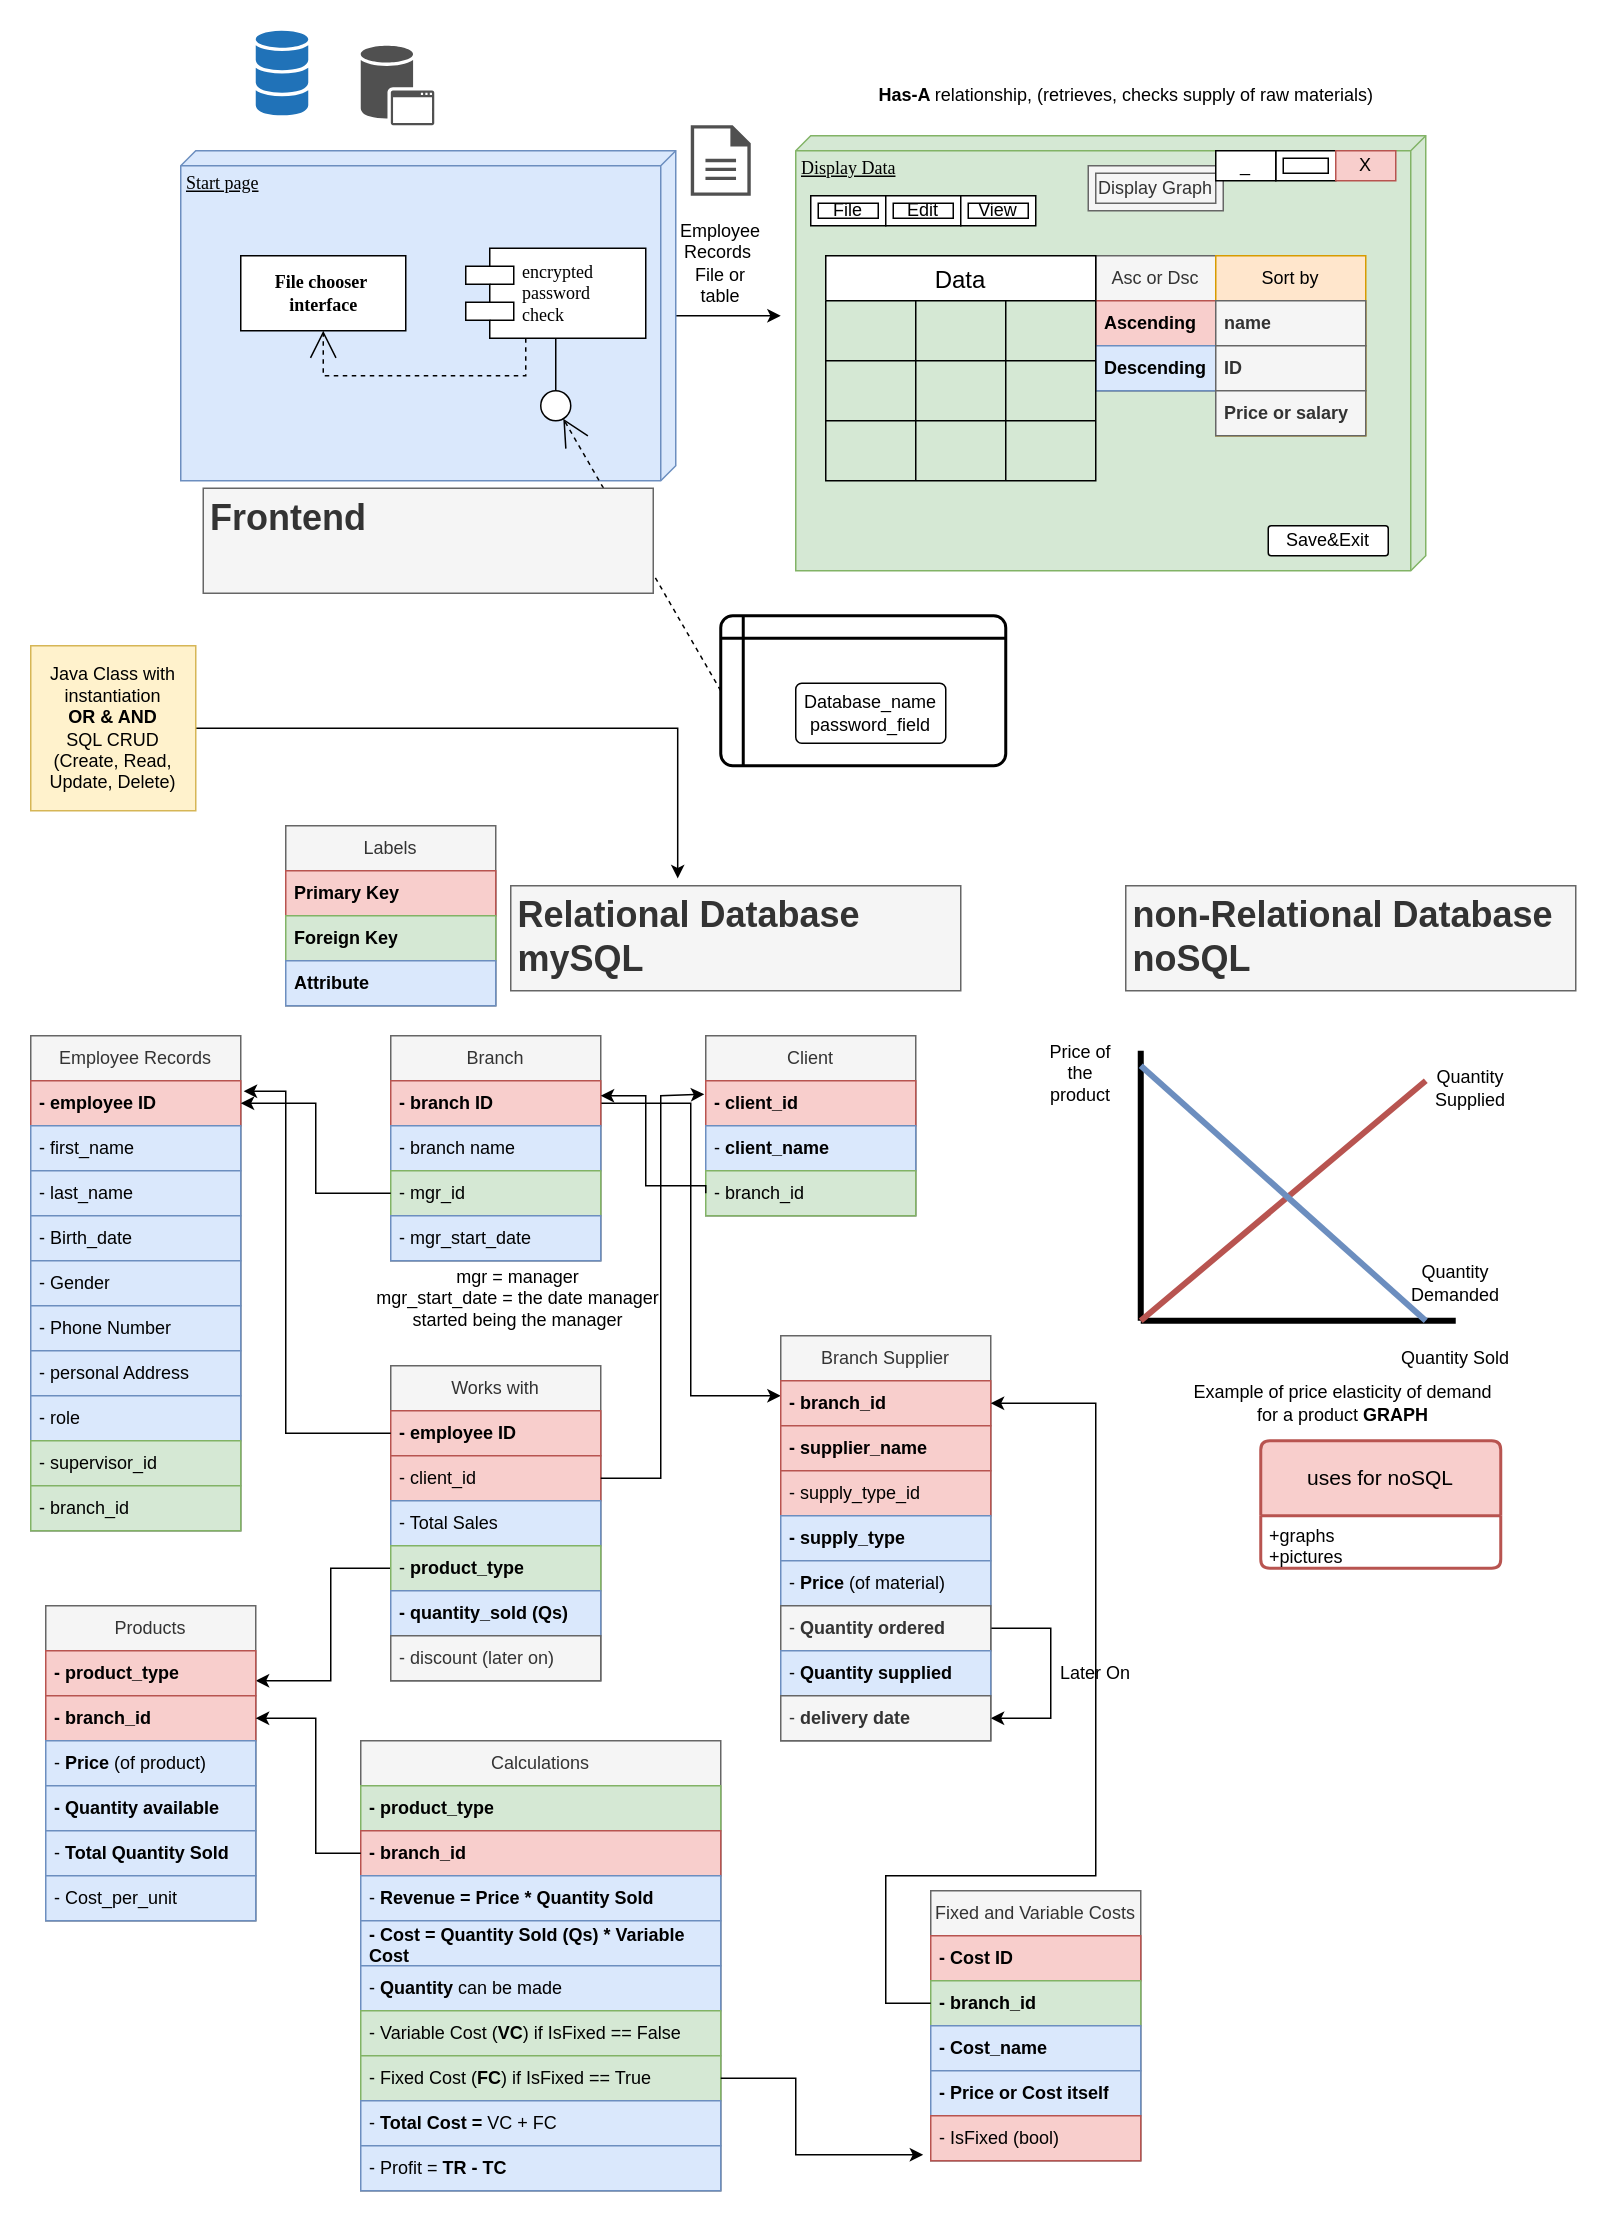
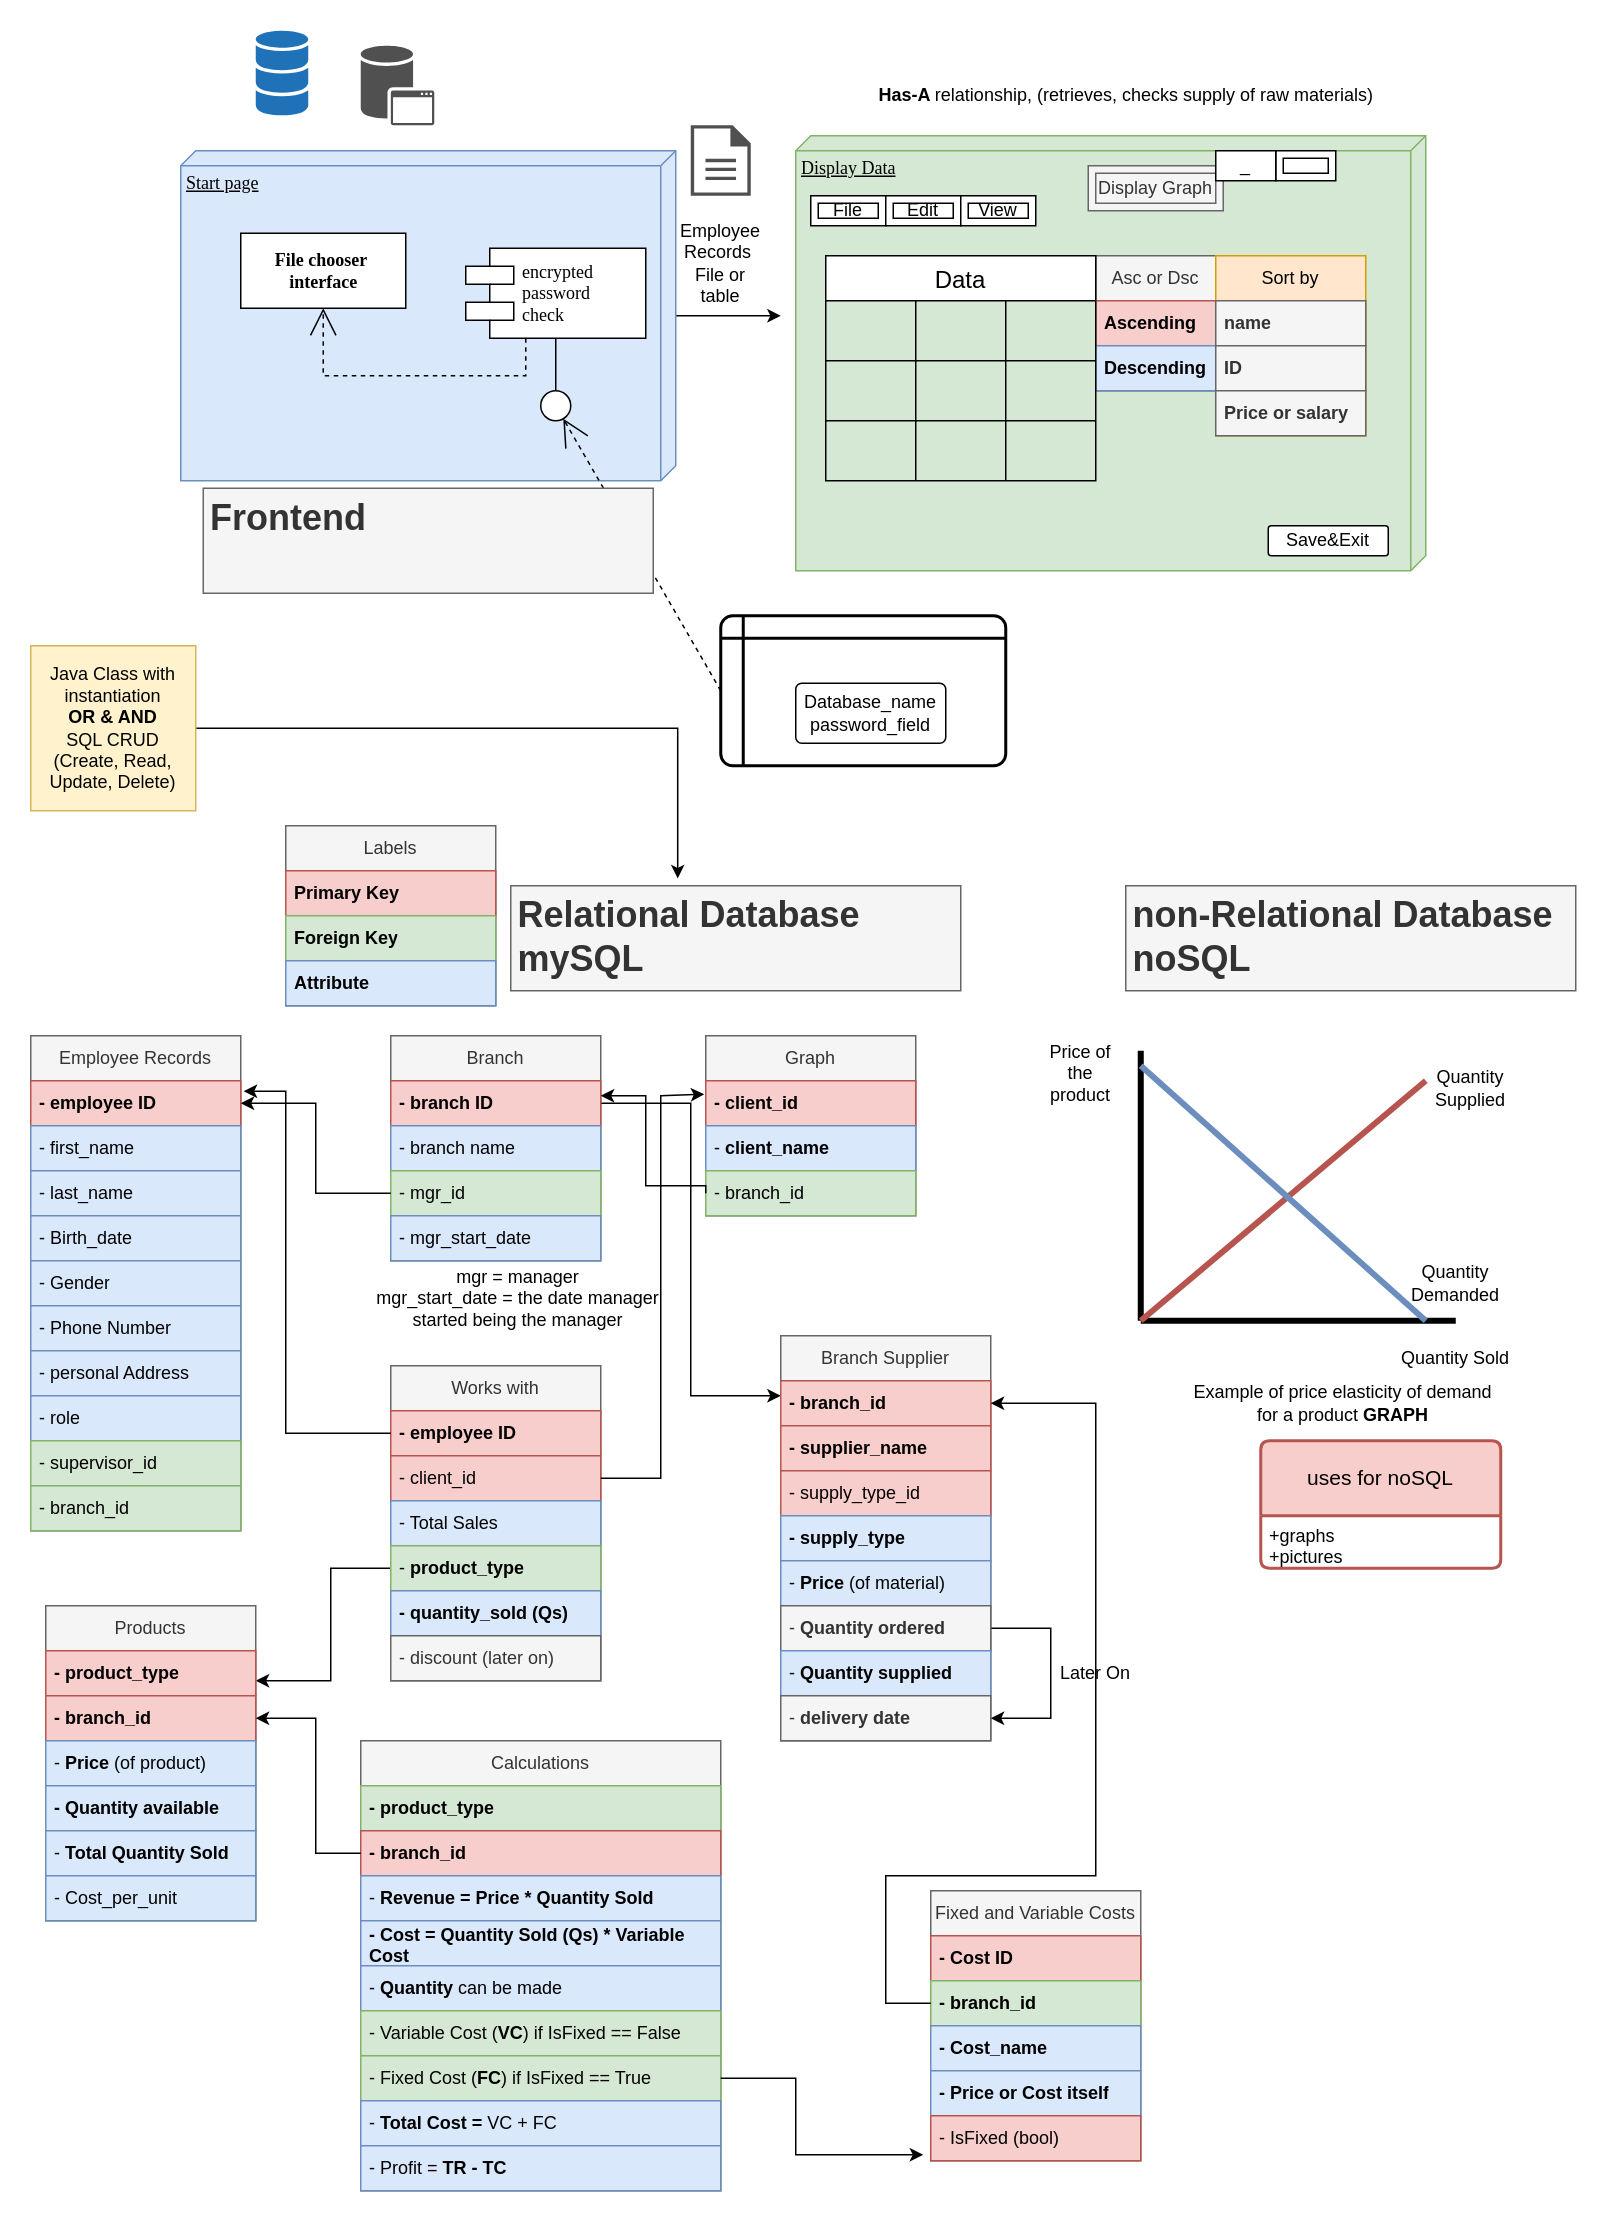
- <mxCell id="134" value="X" style="whiteSpace=wrap;html=1;align=center;fillColor=#f8cecc;strokeColor=#b85450;" vertex="1" parent="1"><mxGeometry x="890" y="100" width="40" height="20" as="geometry" /></mxCell>
- <mxCell id="5" value="&lt;b&gt;File chooser&amp;nbsp;&lt;br&gt;interface&lt;br&gt;&lt;/b&gt;" style="html=1;rounded=0;shadow=0;comic=0;labelBackgroundColor=none;strokeWidth=1;fontFamily=Verdana;fontSize=12;align=center;" parent="1" vertex="1"><mxGeometry x="160" y="170" width="110" height="50" as="geometry" /></mxCell>
+ <mxCell id="5" value="&lt;b&gt;File chooser&amp;nbsp;&lt;br&gt;interface&lt;br&gt;&lt;/b&gt;" style="html=1;rounded=0;shadow=0;comic=0;labelBackgroundColor=none;strokeWidth=1;fontFamily=Verdana;fontSize=12;align=center;" parent="1" vertex="1"><mxGeometry x="160" y="155" width="110" height="50" as="geometry" /></mxCell>
- <mxCell id="36" value="Client" style="swimlane;fontStyle=0;childLayout=stackLayout;horizontal=1;startSize=30;horizontalStack=0;resizeParent=1;resizeParentMax=0;resizeLast=0;collapsible=1;marginBottom=0;whiteSpace=wrap;html=1;fillColor=#f5f5f5;strokeColor=#666666;fontColor=#333333;" vertex="1" parent="1"><mxGeometry x="470" y="690" width="140" height="120" as="geometry"><mxRectangle x="1140" y="-440" width="140" height="30" as="alternateBounds" /></mxGeometry></mxCell>
+ <mxCell id="36" value="Graph" style="swimlane;fontStyle=0;childLayout=stackLayout;horizontal=1;startSize=30;horizontalStack=0;resizeParent=1;resizeParentMax=0;resizeLast=0;collapsible=1;marginBottom=0;whiteSpace=wrap;html=1;fillColor=#f5f5f5;strokeColor=#666666;fontColor=#333333;" vertex="1" parent="1"><mxGeometry x="470" y="690" width="140" height="120" as="geometry"><mxRectangle x="1140" y="-440" width="140" height="30" as="alternateBounds" /></mxGeometry></mxCell>
